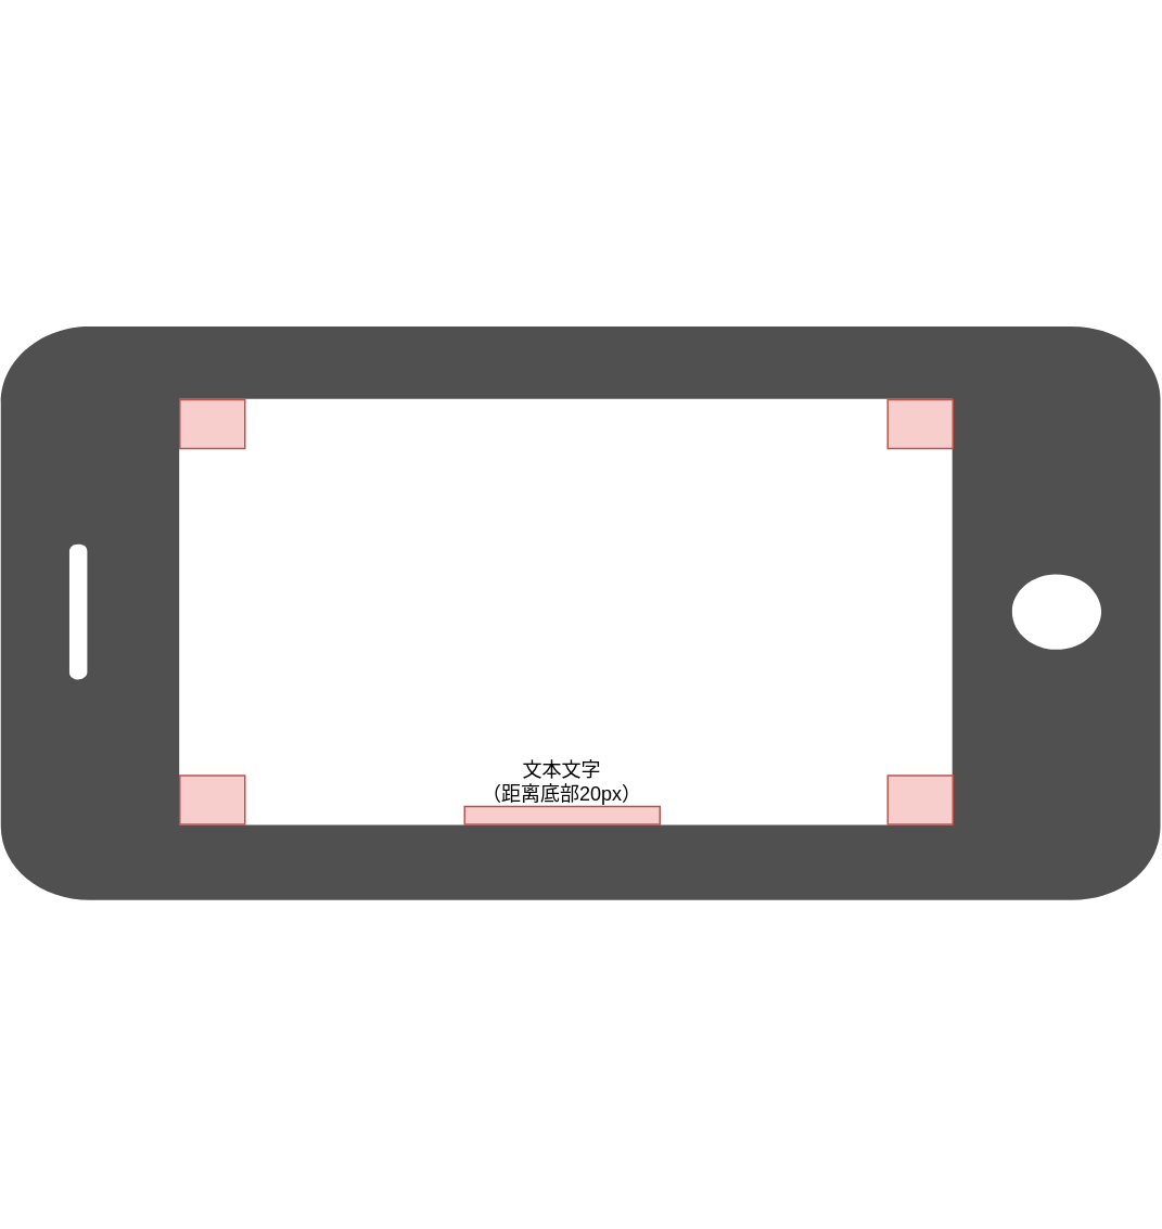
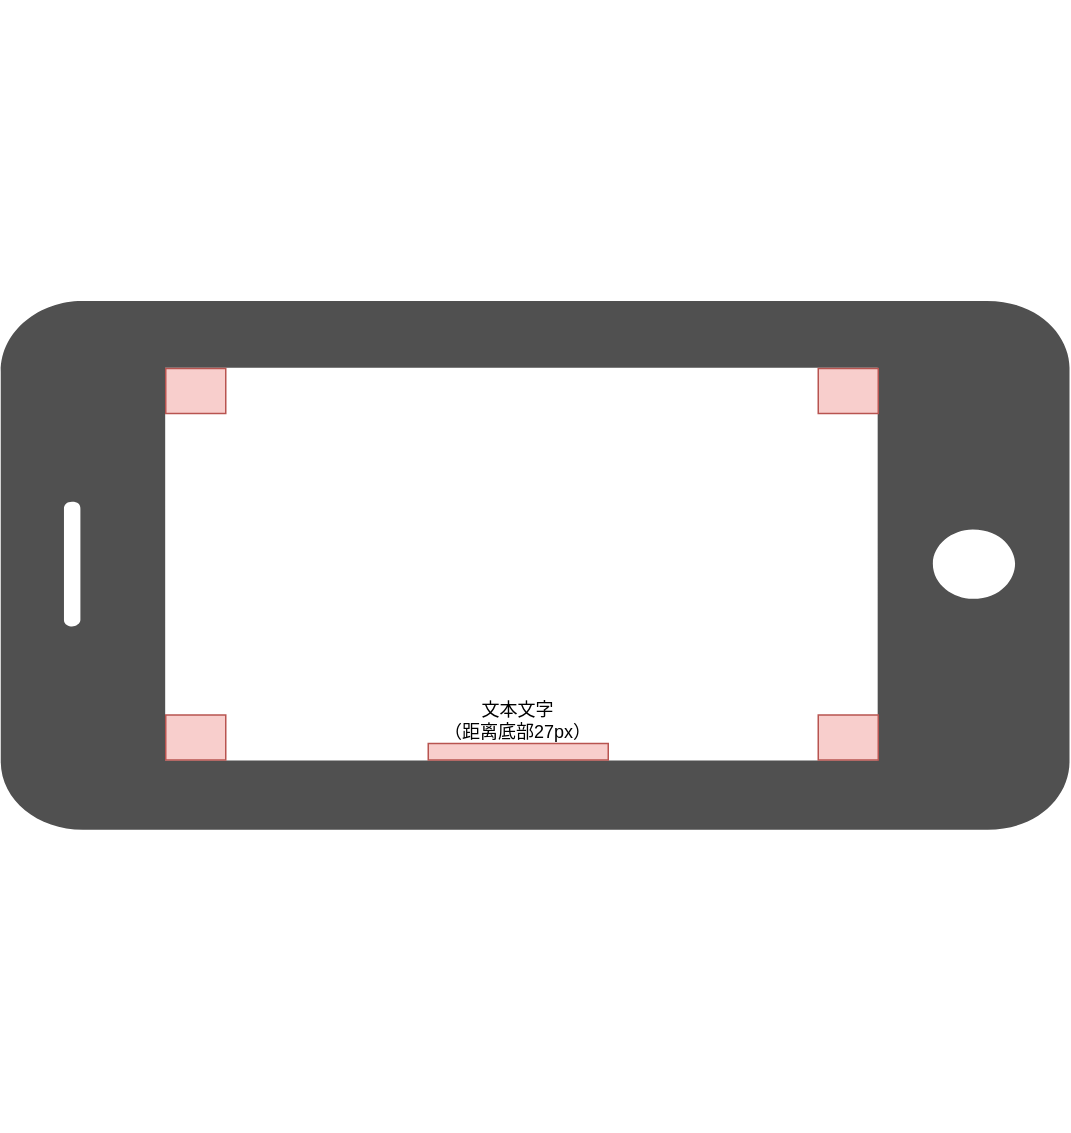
- <mxCell id="8" value="文本文字&lt;br&gt;（距离底部20px）" style="text;html=1;align=center;verticalAlign=middle;whiteSpace=wrap;rounded=0;" vertex="1" parent="1"><mxGeometry x="200" y="465" width="110" height="30" as="geometry" /></mxCell>
+ <mxCell id="8" value="文本文字&lt;br&gt;（距离底部27px）" style="text;html=1;align=center;verticalAlign=middle;whiteSpace=wrap;rounded=0;" vertex="1" parent="1"><mxGeometry x="200" y="465" width="110" height="30" as="geometry" /></mxCell>
